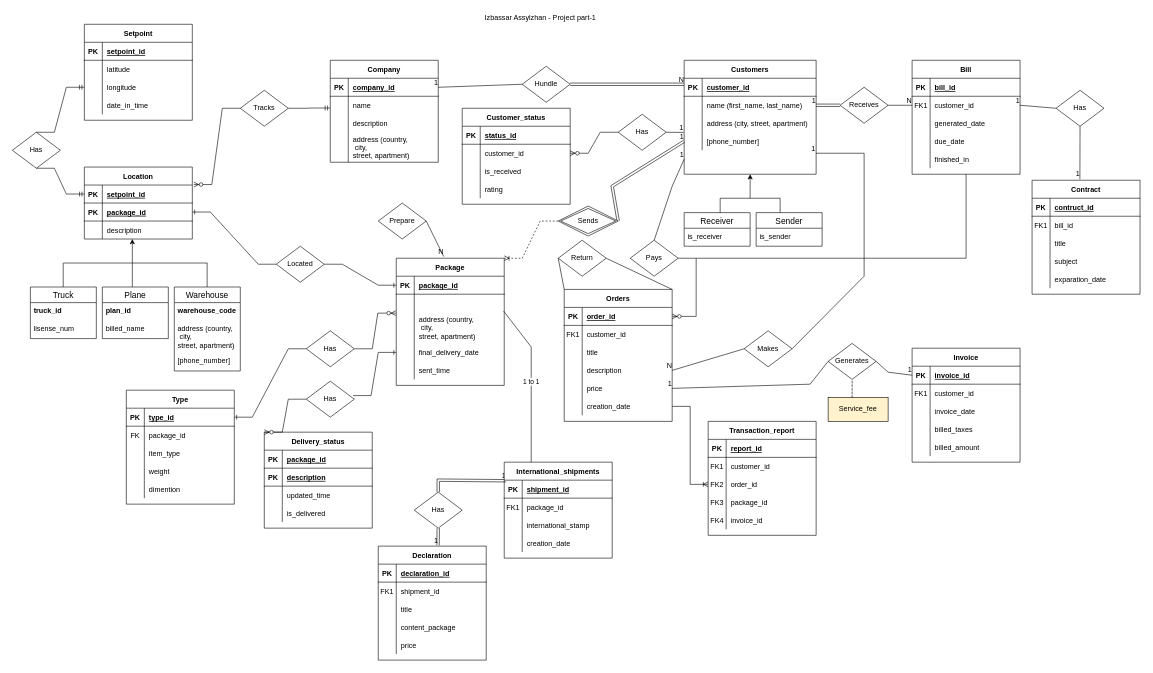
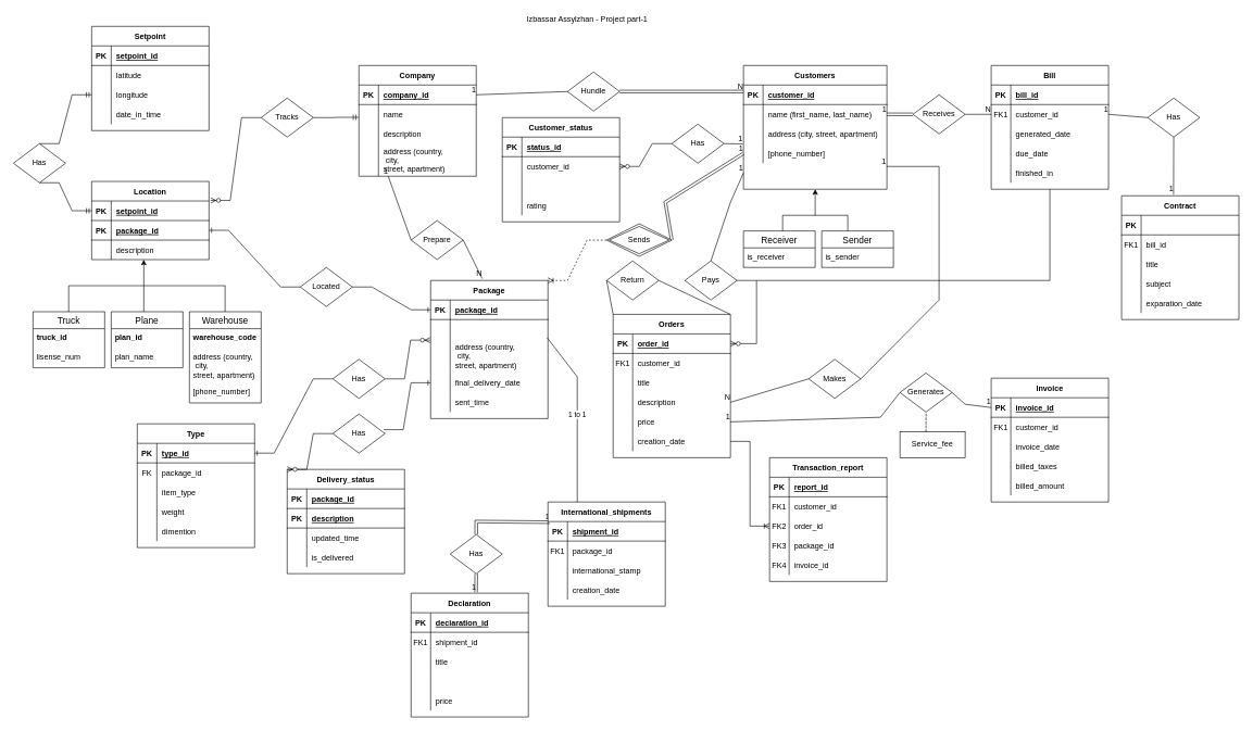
- <mxCell id="136" value="is_received" style="shape=partialRectangle;connectable=0;fillColor=none;top=0;left=0;bottom=0;right=0;align=left;spacingLeft=6;overflow=hidden;" parent="134" vertex="1"><mxGeometry x="30" width="150" height="30" as="geometry"><mxRectangle width="150" height="30" as="alternateBounds" /></mxGeometry></mxCell>
+ <mxCell id="296" value="" style="endArrow=none;html=1;rounded=0;exitX=0;exitY=0.5;exitDx=0;exitDy=0;entryX=0.25;entryY=1;entryDx=0;entryDy=0;" parent="1" source="295" target="114" edge="1"><mxGeometry relative="1" as="geometry"><mxPoint x="650" y="410" as="sourcePoint" /><mxPoint x="810" y="410" as="targetPoint" /></mxGeometry></mxCell>
+ <mxCell id="297" value="1" style="resizable=0;html=1;align=right;verticalAlign=bottom;" parent="296" connectable="0" vertex="1"><mxGeometry x="1" relative="1" as="geometry" /></mxCell>
- <mxCell id="59" value="contruct_id" style="shape=partialRectangle;connectable=0;fillColor=none;top=0;left=0;bottom=0;right=0;align=left;spacingLeft=6;fontStyle=5;overflow=hidden;" parent="57" vertex="1"><mxGeometry x="30" width="150" height="30" as="geometry"><mxRectangle width="150" height="30" as="alternateBounds" /></mxGeometry></mxCell>
- <mxCell id="219" value="billed_name" style="text;strokeColor=none;fillColor=none;spacingLeft=4;spacingRight=4;overflow=hidden;rotatable=0;points=[[0,0.5],[1,0.5]];portConstraint=eastwest;fontSize=12;" parent="217" vertex="1"><mxGeometry y="56" width="110" height="30" as="geometry" /></mxCell>
+ <mxCell id="219" value="plan_name" style="text;strokeColor=none;fillColor=none;spacingLeft=4;spacingRight=4;overflow=hidden;rotatable=0;points=[[0,0.5],[1,0.5]];portConstraint=eastwest;fontSize=12;" parent="217" vertex="1"><mxGeometry y="56" width="110" height="30" as="geometry" /></mxCell>
- <mxCell id="280" value="Service_fee" style="whiteSpace=wrap;html=1;align=center;fillColor=#fff2cc;" parent="1" vertex="1"><mxGeometry x="1380" y="662" width="100" height="40" as="geometry" /></mxCell>
+ <mxCell id="280" value="Service_fee" style="whiteSpace=wrap;html=1;align=center;" parent="1" vertex="1"><mxGeometry x="1380" y="662" width="100" height="40" as="geometry" /></mxCell>
- <mxCell id="167" value="content_package" style="shape=partialRectangle;connectable=0;fillColor=none;top=0;left=0;bottom=0;right=0;align=left;spacingLeft=6;overflow=hidden;" parent="165" vertex="1"><mxGeometry x="30" width="150" height="30" as="geometry"><mxRectangle width="150" height="30" as="alternateBounds" /></mxGeometry></mxCell>
